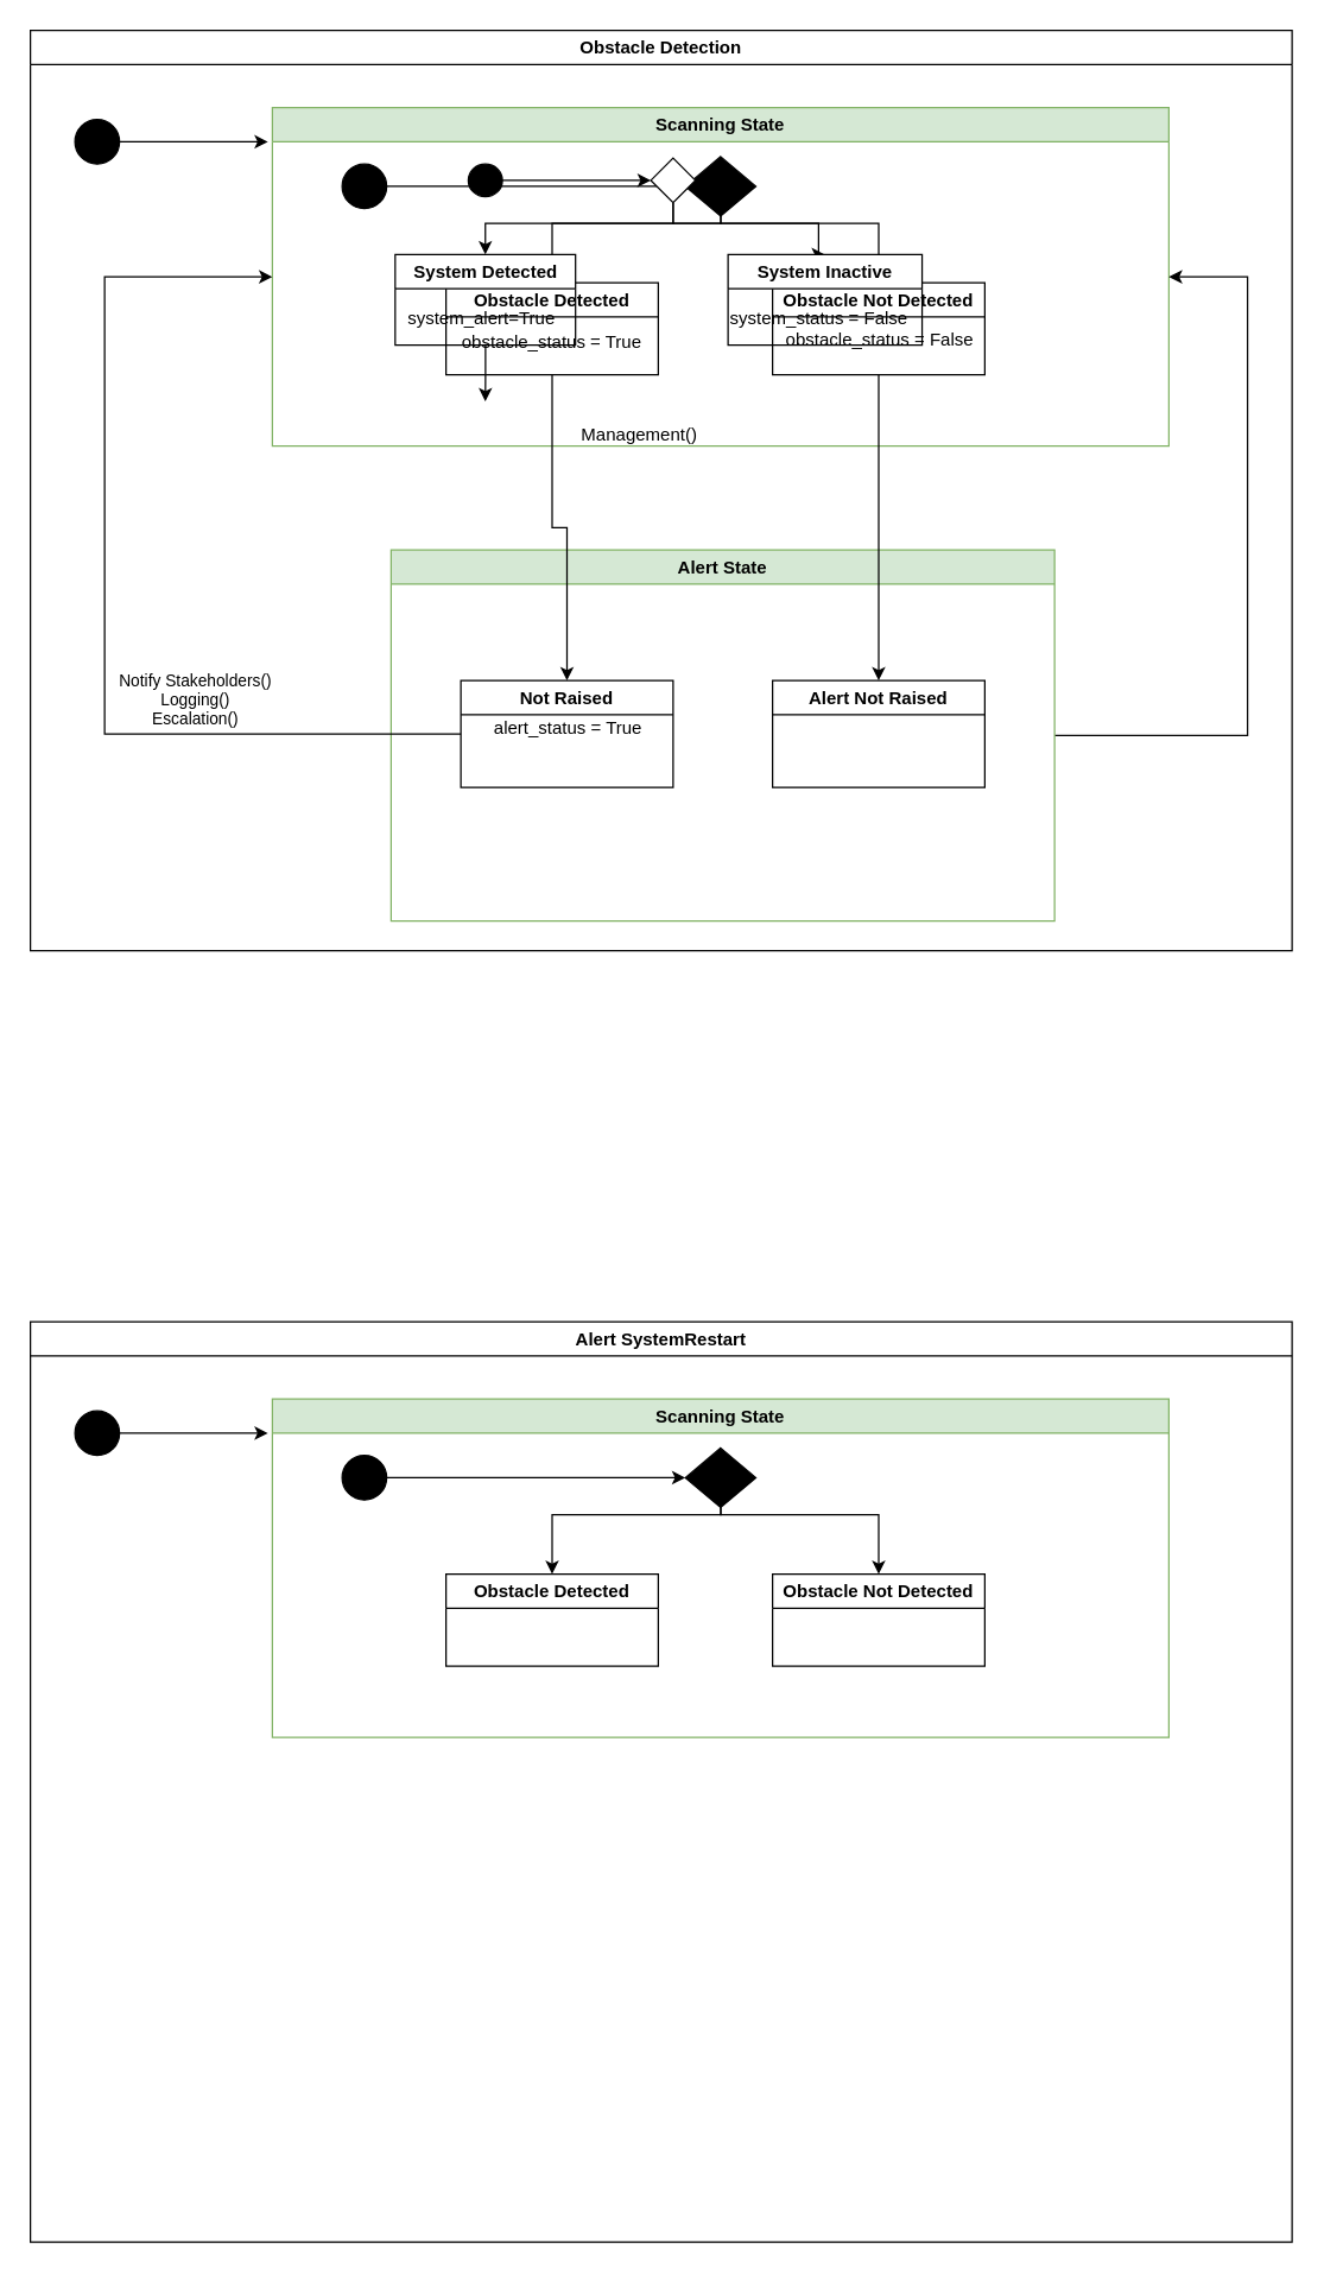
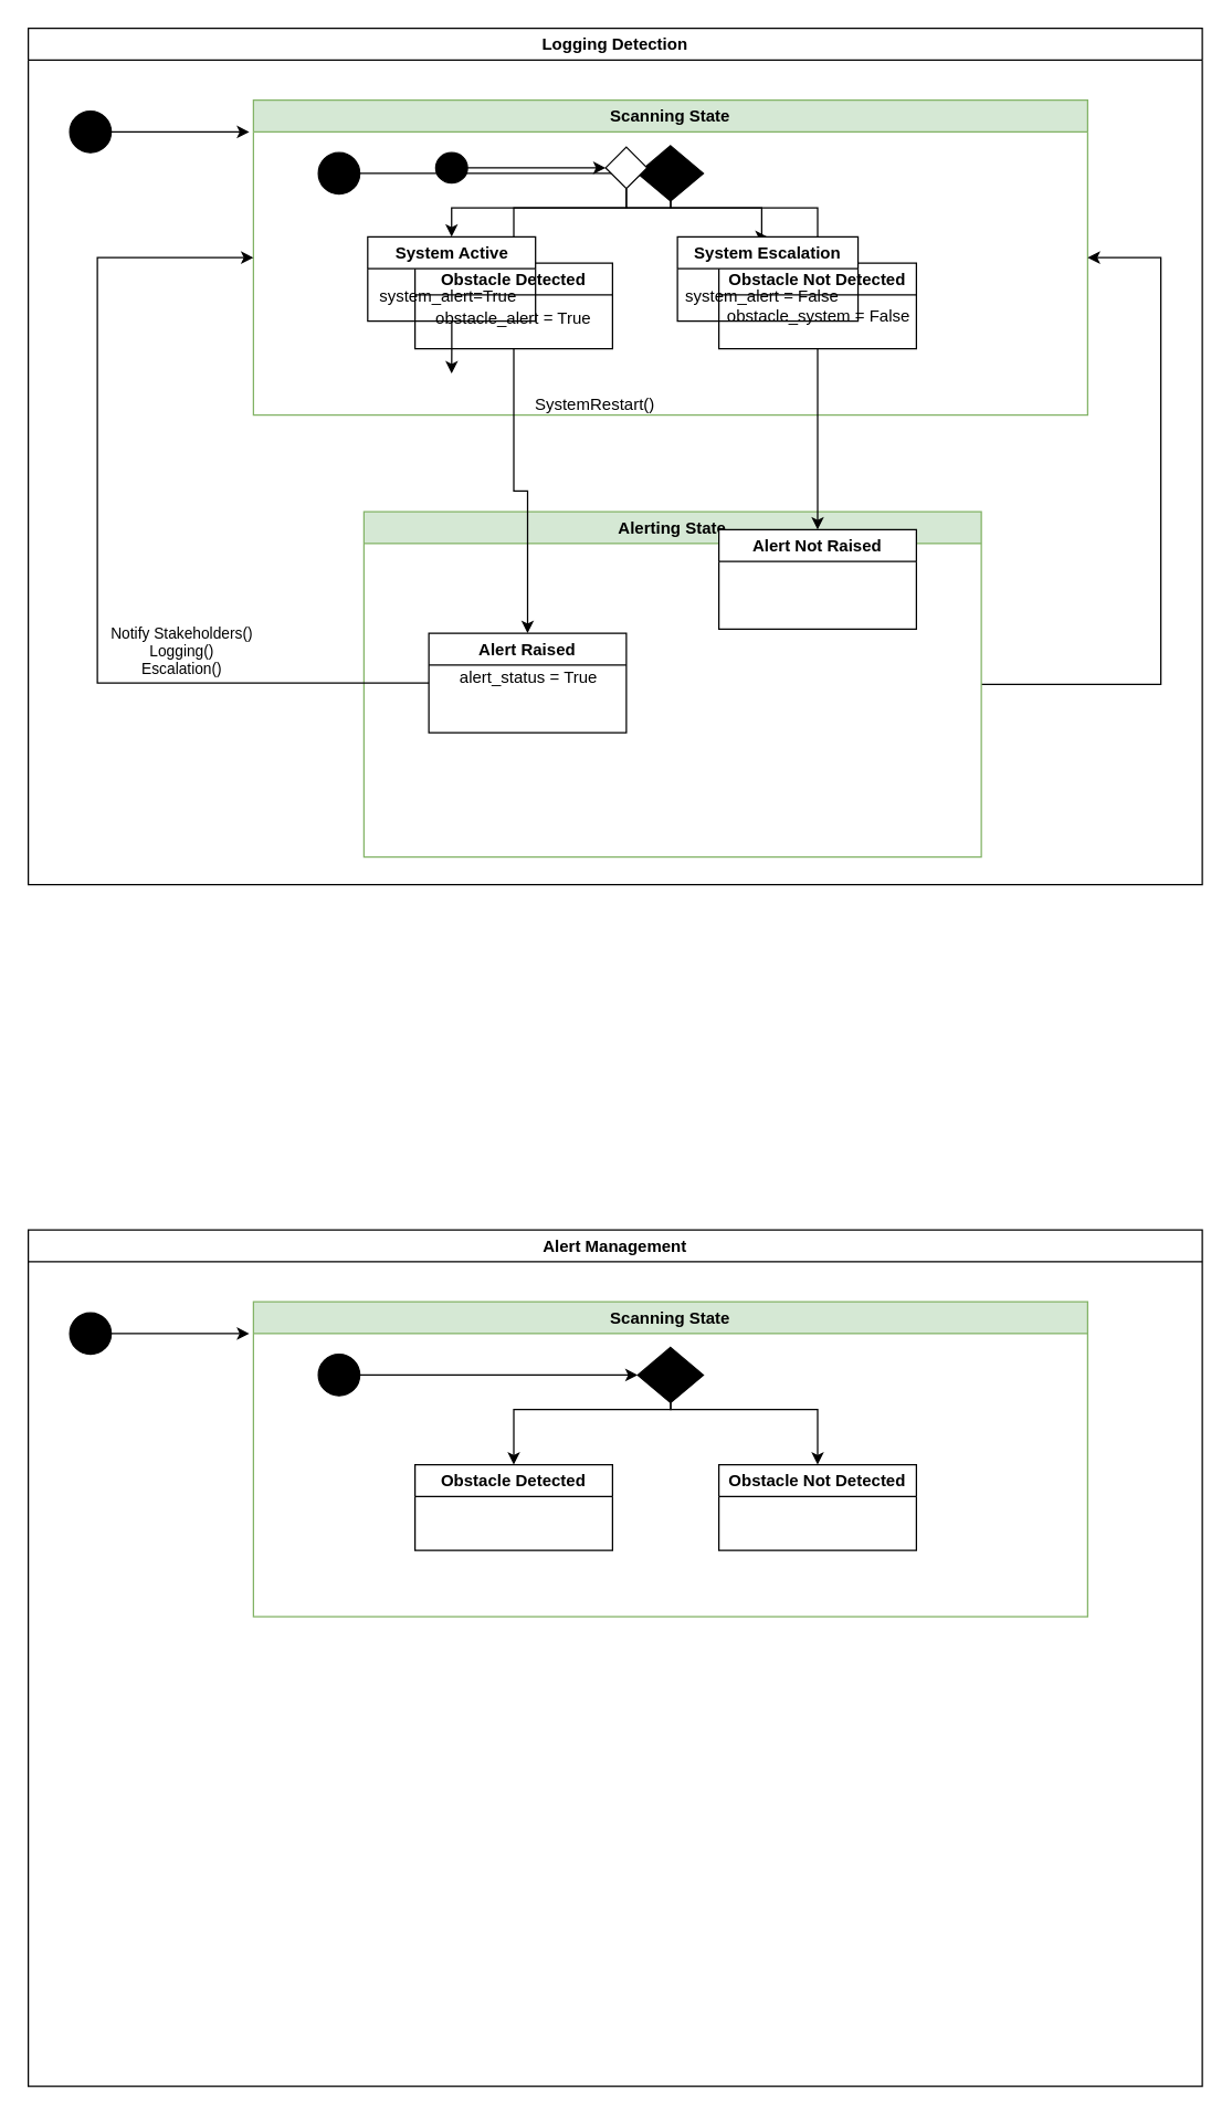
- <mxCell id="2" value="Obstacle Detection" style="swimlane;whiteSpace=wrap;html=1;swimlaneFillColor=none;" vertex="1" parent="1"><mxGeometry x="20" y="20" width="850" height="620" as="geometry" /></mxCell>
+ <mxCell id="2" value="Logging Detection" style="swimlane;whiteSpace=wrap;html=1;swimlaneFillColor=none;" vertex="1" parent="1"><mxGeometry x="20" y="20" width="850" height="620" as="geometry" /></mxCell>
- <mxCell id="17" value="System Detected" style="swimlane;whiteSpace=wrap;html=1;" vertex="1" parent="3"><mxGeometry x="82.75" y="99" width="121.5" height="61" as="geometry" /></mxCell>
+ <mxCell id="17" value="System Active" style="swimlane;whiteSpace=wrap;html=1;" vertex="1" parent="3"><mxGeometry x="82.75" y="99" width="121.5" height="61" as="geometry" /></mxCell>
- <mxCell id="19" value="System Inactive" style="swimlane;whiteSpace=wrap;html=1;" vertex="1" parent="3"><mxGeometry x="307" y="99" width="130.75" height="61" as="geometry" /></mxCell>
+ <mxCell id="19" value="System Escalation" style="swimlane;whiteSpace=wrap;html=1;" vertex="1" parent="3"><mxGeometry x="307" y="99" width="130.75" height="61" as="geometry" /></mxCell>
- <mxCell id="20" value="system_status = False" style="text;html=1;align=center;verticalAlign=middle;resizable=0;points=[];autosize=1;strokeColor=none;fillColor=none;" vertex="1" parent="19"><mxGeometry x="-9.25" y="27.5" width="140" height="30" as="geometry" /></mxCell>
+ <mxCell id="20" value="system_alert = False" style="text;html=1;align=center;verticalAlign=middle;resizable=0;points=[];autosize=1;strokeColor=none;fillColor=none;" vertex="1" parent="19"><mxGeometry x="-9.25" y="27.5" width="140" height="30" as="geometry" /></mxCell>
- <mxCell id="25" value="obstacle_status = False" style="text;html=1;align=center;verticalAlign=middle;resizable=0;points=[];autosize=1;strokeColor=none;fillColor=none;" vertex="1" parent="1"><mxGeometry x="517" y="214" width="150" height="30" as="geometry" /></mxCell>
+ <mxCell id="25" value="obstacle_system = False" style="text;html=1;align=center;verticalAlign=middle;resizable=0;points=[];autosize=1;strokeColor=none;fillColor=none;" vertex="1" parent="1"><mxGeometry x="517" y="214" width="150" height="30" as="geometry" /></mxCell>
- <mxCell id="23" value="obstacle_status = True" style="text;html=1;align=center;verticalAlign=middle;resizable=0;points=[];autosize=1;strokeColor=none;fillColor=none;" vertex="1" parent="1"><mxGeometry x="301" y="215" width="140" height="30" as="geometry" /></mxCell>
+ <mxCell id="23" value="obstacle_alert = True" style="text;html=1;align=center;verticalAlign=middle;resizable=0;points=[];autosize=1;strokeColor=none;fillColor=none;" vertex="1" parent="1"><mxGeometry x="301" y="215" width="140" height="30" as="geometry" /></mxCell>
- <mxCell id="24" value="Management()" style="text;html=1;align=center;verticalAlign=middle;resizable=0;points=[];autosize=1;strokeColor=none;fillColor=none;" vertex="1" parent="1"><mxGeometry x="375" y="278" width="110" height="30" as="geometry" /></mxCell>
+ <mxCell id="24" value="SystemRestart()" style="text;html=1;align=center;verticalAlign=middle;resizable=0;points=[];autosize=1;strokeColor=none;fillColor=none;" vertex="1" parent="1"><mxGeometry x="375" y="278" width="110" height="30" as="geometry" /></mxCell>
- <mxCell id="27" value="Alert State" style="swimlane;whiteSpace=wrap;html=1;fillColor=#d5e8d4;strokeColor=#82b366;swimlaneFillColor=none;" vertex="1" parent="1"><mxGeometry x="263" y="370" width="447" height="250" as="geometry" /></mxCell>
+ <mxCell id="27" value="Alerting State" style="swimlane;whiteSpace=wrap;html=1;fillColor=#d5e8d4;strokeColor=#82b366;swimlaneFillColor=none;" vertex="1" parent="1"><mxGeometry x="263" y="370" width="447" height="250" as="geometry" /></mxCell>
- <mxCell id="28" value="Not Raised" style="swimlane;whiteSpace=wrap;html=1;" vertex="1" parent="27"><mxGeometry x="47" y="88" width="143" height="72" as="geometry" /></mxCell>
+ <mxCell id="28" value="Alert Raised" style="swimlane;whiteSpace=wrap;html=1;" vertex="1" parent="27"><mxGeometry x="47" y="88" width="143" height="72" as="geometry" /></mxCell>
- <mxCell id="30" value="Alert Not Raised" style="swimlane;whiteSpace=wrap;html=1;" vertex="1" parent="27"><mxGeometry x="257" y="88" width="143" height="72" as="geometry" /></mxCell>
+ <mxCell id="30" value="Alert Not Raised" style="swimlane;whiteSpace=wrap;html=1;" vertex="1" parent="27"><mxGeometry x="257" y="13" width="143" height="72" as="geometry" /></mxCell>
- <mxCell id="35" value="Alert SystemRestart" style="swimlane;whiteSpace=wrap;html=1;swimlaneFillColor=none;startSize=23;" vertex="1" parent="1"><mxGeometry x="20" y="890" width="850" height="620" as="geometry" /></mxCell>
+ <mxCell id="35" value="Alert Management" style="swimlane;whiteSpace=wrap;html=1;swimlaneFillColor=none;startSize=23;" vertex="1" parent="1"><mxGeometry x="20" y="890" width="850" height="620" as="geometry" /></mxCell>
